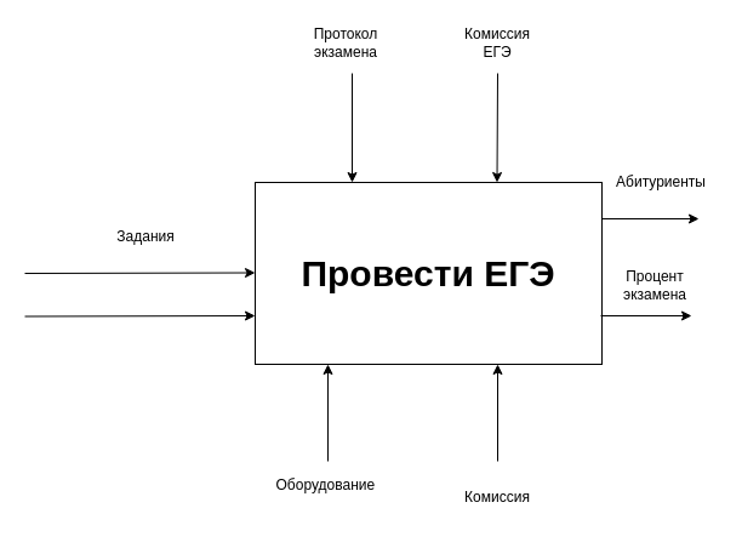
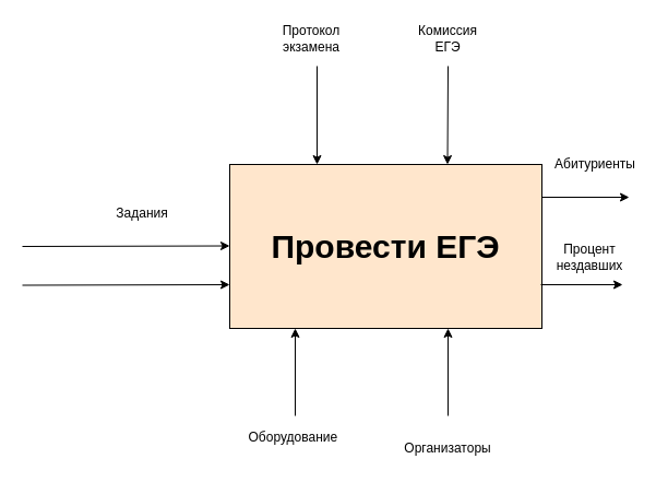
- <mxCell id="4" value="Задания" style="text;html=1;align=center;verticalAlign=middle;whiteSpace=wrap;rounded=0;" vertex="1" parent="1"><mxGeometry x="90" y="180" width="60" height="30" as="geometry" /></mxCell>
+ <mxCell id="4" value="Задания" style="text;html=1;align=center;verticalAlign=middle;whiteSpace=wrap;rounded=0;" vertex="1" parent="1"><mxGeometry x="100" y="180" width="60" height="30" as="geometry" /></mxCell>
- <mxCell id="2" value="&lt;span style=&quot;font-size: 30px;&quot;&gt;&lt;b&gt;Провести ЕГЭ&lt;/b&gt;&lt;/span&gt;" style="rounded=0;whiteSpace=wrap;html=1;" vertex="1" parent="1"><mxGeometry x="210" y="150" width="286" height="150" as="geometry" /></mxCell>
+ <mxCell id="2" value="&lt;span style=&quot;font-size: 30px;&quot;&gt;&lt;b&gt;Провести ЕГЭ&lt;/b&gt;&lt;/span&gt;" style="rounded=0;whiteSpace=wrap;html=1;fillColor=#ffe6cc;" vertex="1" parent="1"><mxGeometry x="210" y="150" width="286" height="150" as="geometry" /></mxCell>
- <mxCell id="17" value="Процент экзамена" style="text;html=1;align=center;verticalAlign=middle;whiteSpace=wrap;rounded=0;" vertex="1" parent="1"><mxGeometry x="510" y="220" width="60" height="30" as="geometry" /></mxCell>
+ <mxCell id="17" value="Процент нездавших" style="text;html=1;align=center;verticalAlign=middle;whiteSpace=wrap;rounded=0;" vertex="1" parent="1"><mxGeometry x="510" y="220" width="60" height="30" as="geometry" /></mxCell>
- <mxCell id="9" value="Комиссия" style="text;html=1;align=center;verticalAlign=middle;whiteSpace=wrap;rounded=0;" vertex="1" parent="1"><mxGeometry x="370" y="390" width="80" height="40" as="geometry" /></mxCell>
+ <mxCell id="9" value="Организаторы" style="text;html=1;align=center;verticalAlign=middle;whiteSpace=wrap;rounded=0;" vertex="1" parent="1"><mxGeometry x="370" y="390" width="80" height="40" as="geometry" /></mxCell>
